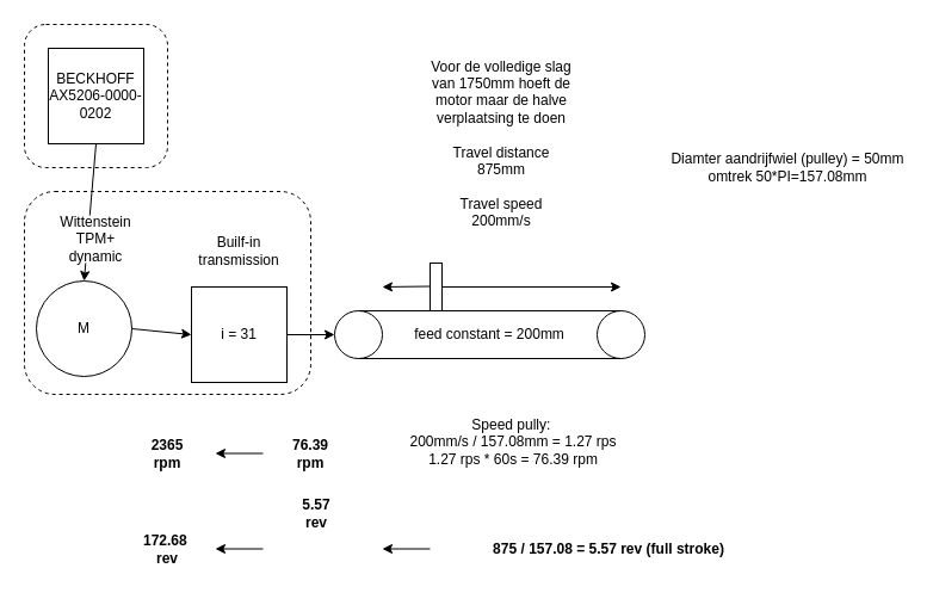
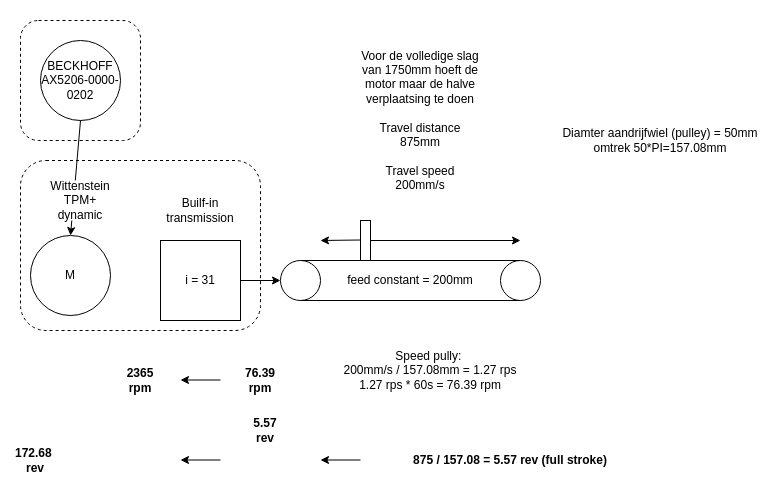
- <mxCell id="19" value="&lt;div&gt;BECKHOFF&lt;/div&gt;AX5206-0000-0202&lt;div&gt;&lt;/div&gt;" style="whiteSpace=wrap;html=1;aspect=fixed;" parent="1" vertex="1"><mxGeometry x="40" y="40" width="80" height="80" as="geometry" /></mxCell>
+ <mxCell id="19" value="&lt;div&gt;BECKHOFF&lt;/div&gt;AX5206-0000-0202&lt;div&gt;&lt;/div&gt;" style="ellipse;whiteSpace=wrap;html=1;aspect=fixed;" parent="1" vertex="1"><mxGeometry x="40" y="40" width="80" height="80" as="geometry" /></mxCell>
- <mxCell id="5" value="" style="endArrow=classic;html=1;rounded=0;exitX=1;exitY=0.5;exitDx=0;exitDy=0;entryX=0;entryY=0.5;entryDx=0;entryDy=0;" parent="1" source="4" target="3" edge="1"><mxGeometry width="50" height="50" relative="1" as="geometry"><mxPoint x="280" y="220" as="sourcePoint" /><mxPoint x="330" y="170" as="targetPoint" /></mxGeometry></mxCell>
- <mxCell id="26" value="&lt;div&gt;&lt;b&gt;172.68&amp;nbsp; rev&lt;/b&gt;&lt;/div&gt;" style="text;html=1;align=center;verticalAlign=middle;whiteSpace=wrap;rounded=0;fontColor=#000000;" vertex="1" parent="1"><mxGeometry x="120" y="440" width="40" height="40" as="geometry" /></mxCell>
+ <mxCell id="26" value="&lt;div&gt;&lt;b&gt;172.68&amp;nbsp; rev&lt;/b&gt;&lt;/div&gt;" style="text;html=1;align=center;verticalAlign=middle;whiteSpace=wrap;rounded=0;fontColor=#000000;" vertex="1" parent="1"><mxGeometry x="15" y="440" width="40" height="40" as="geometry" /></mxCell>
